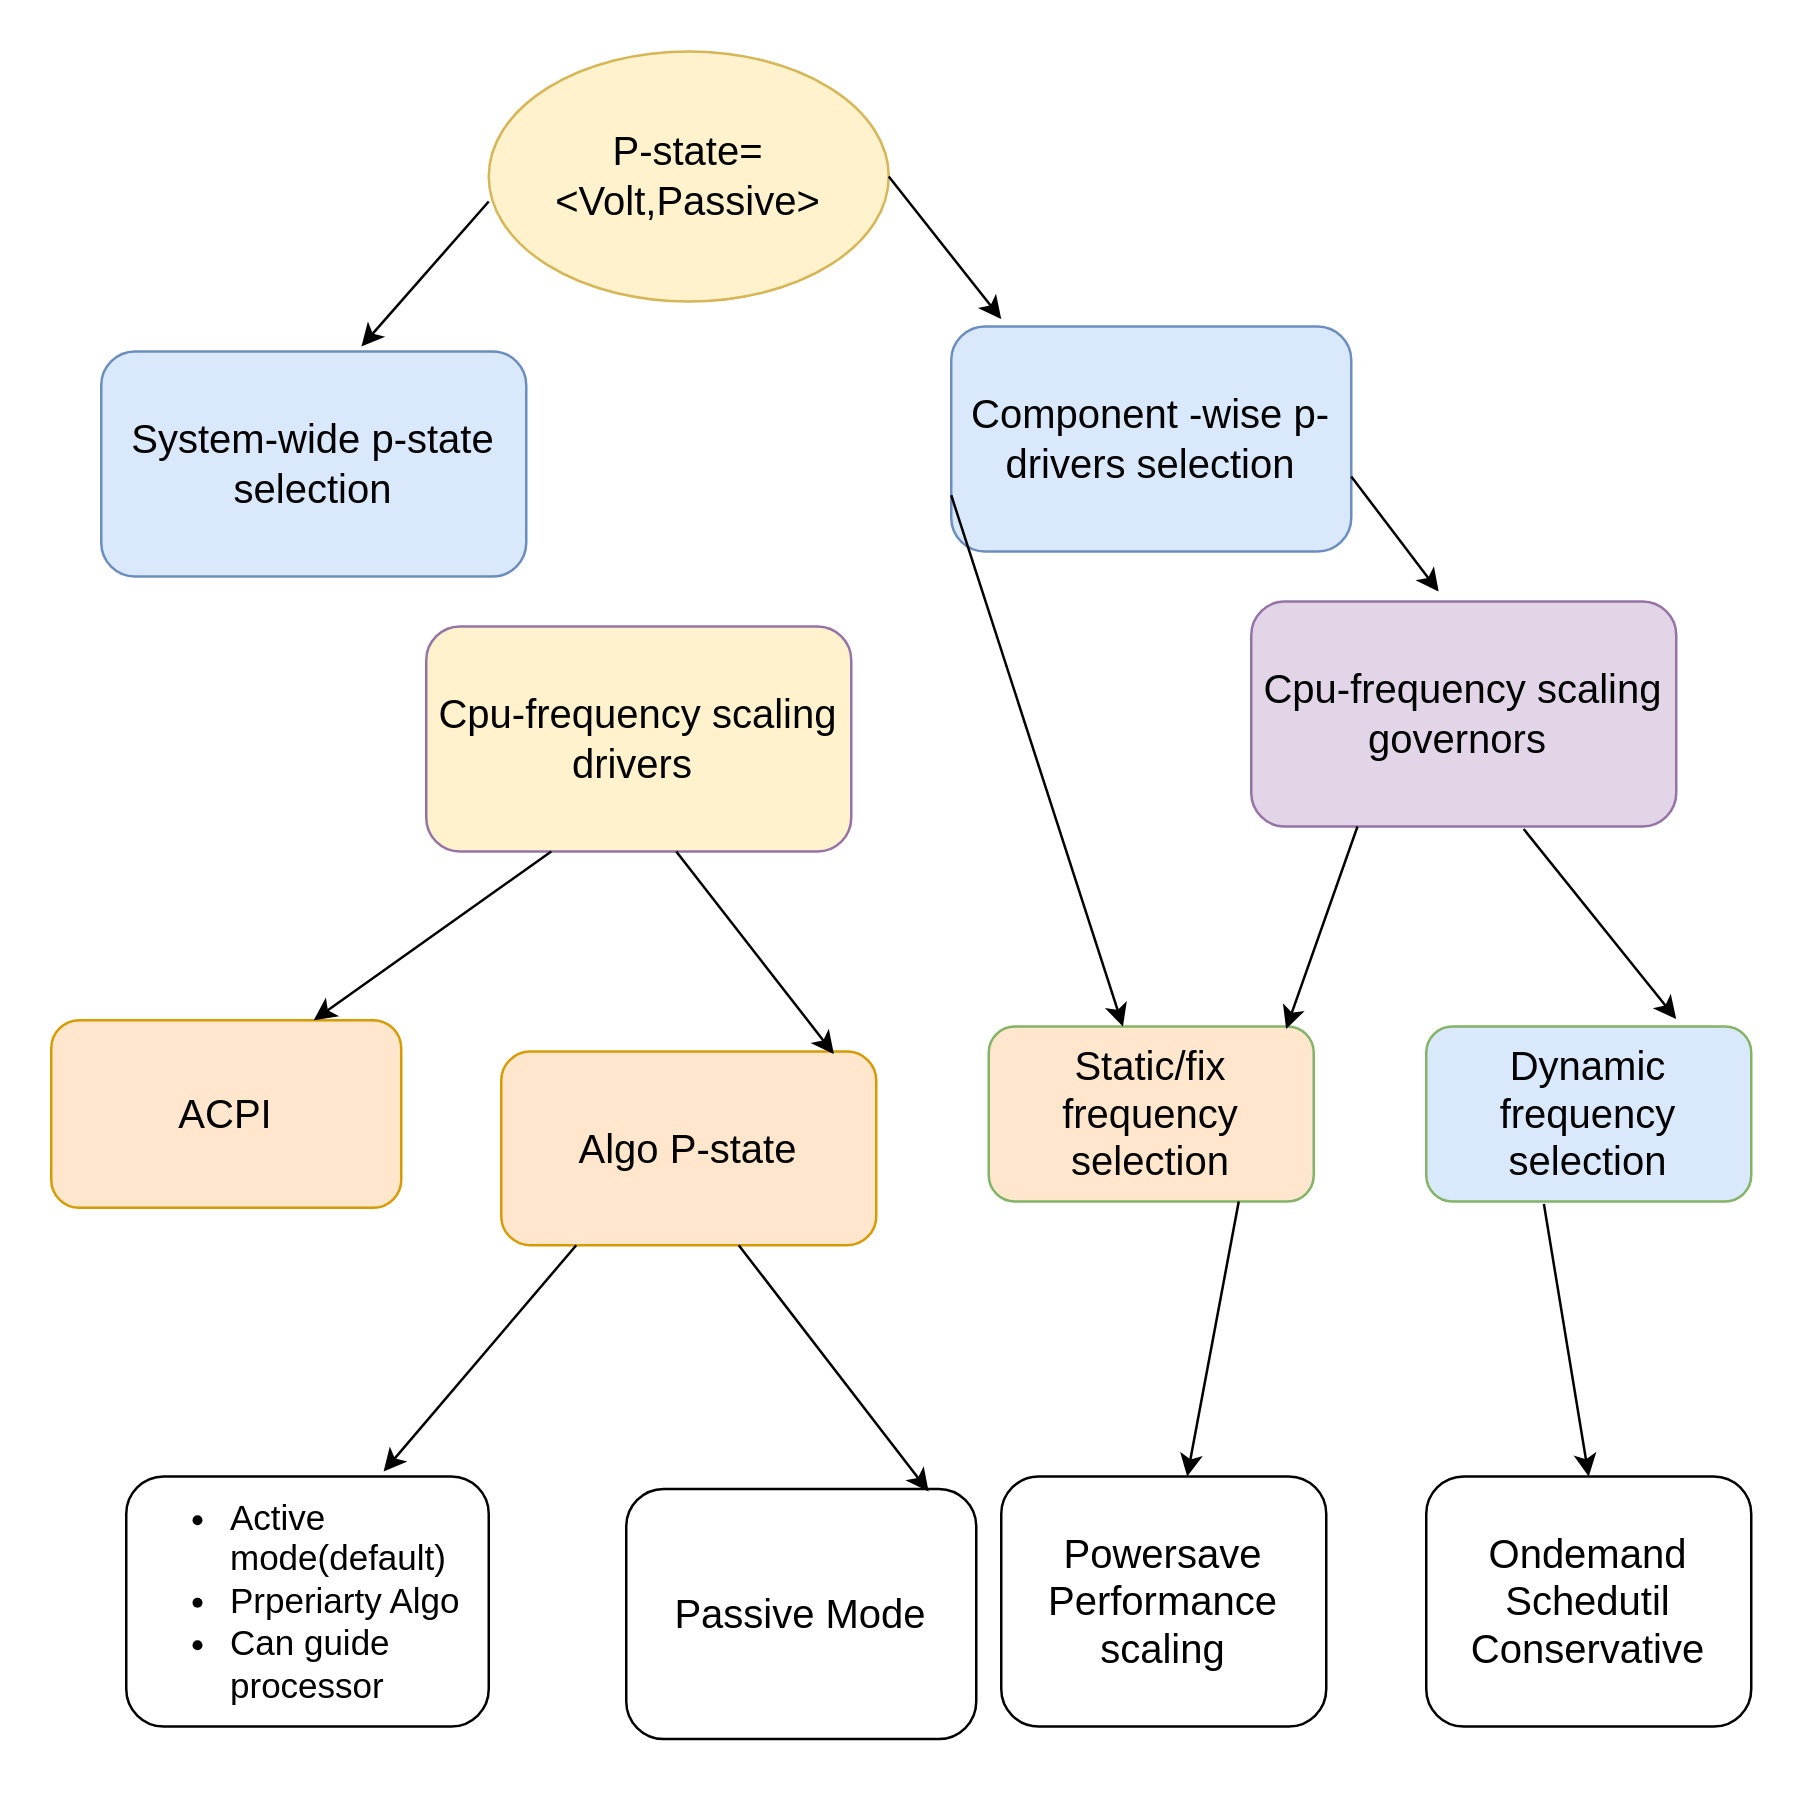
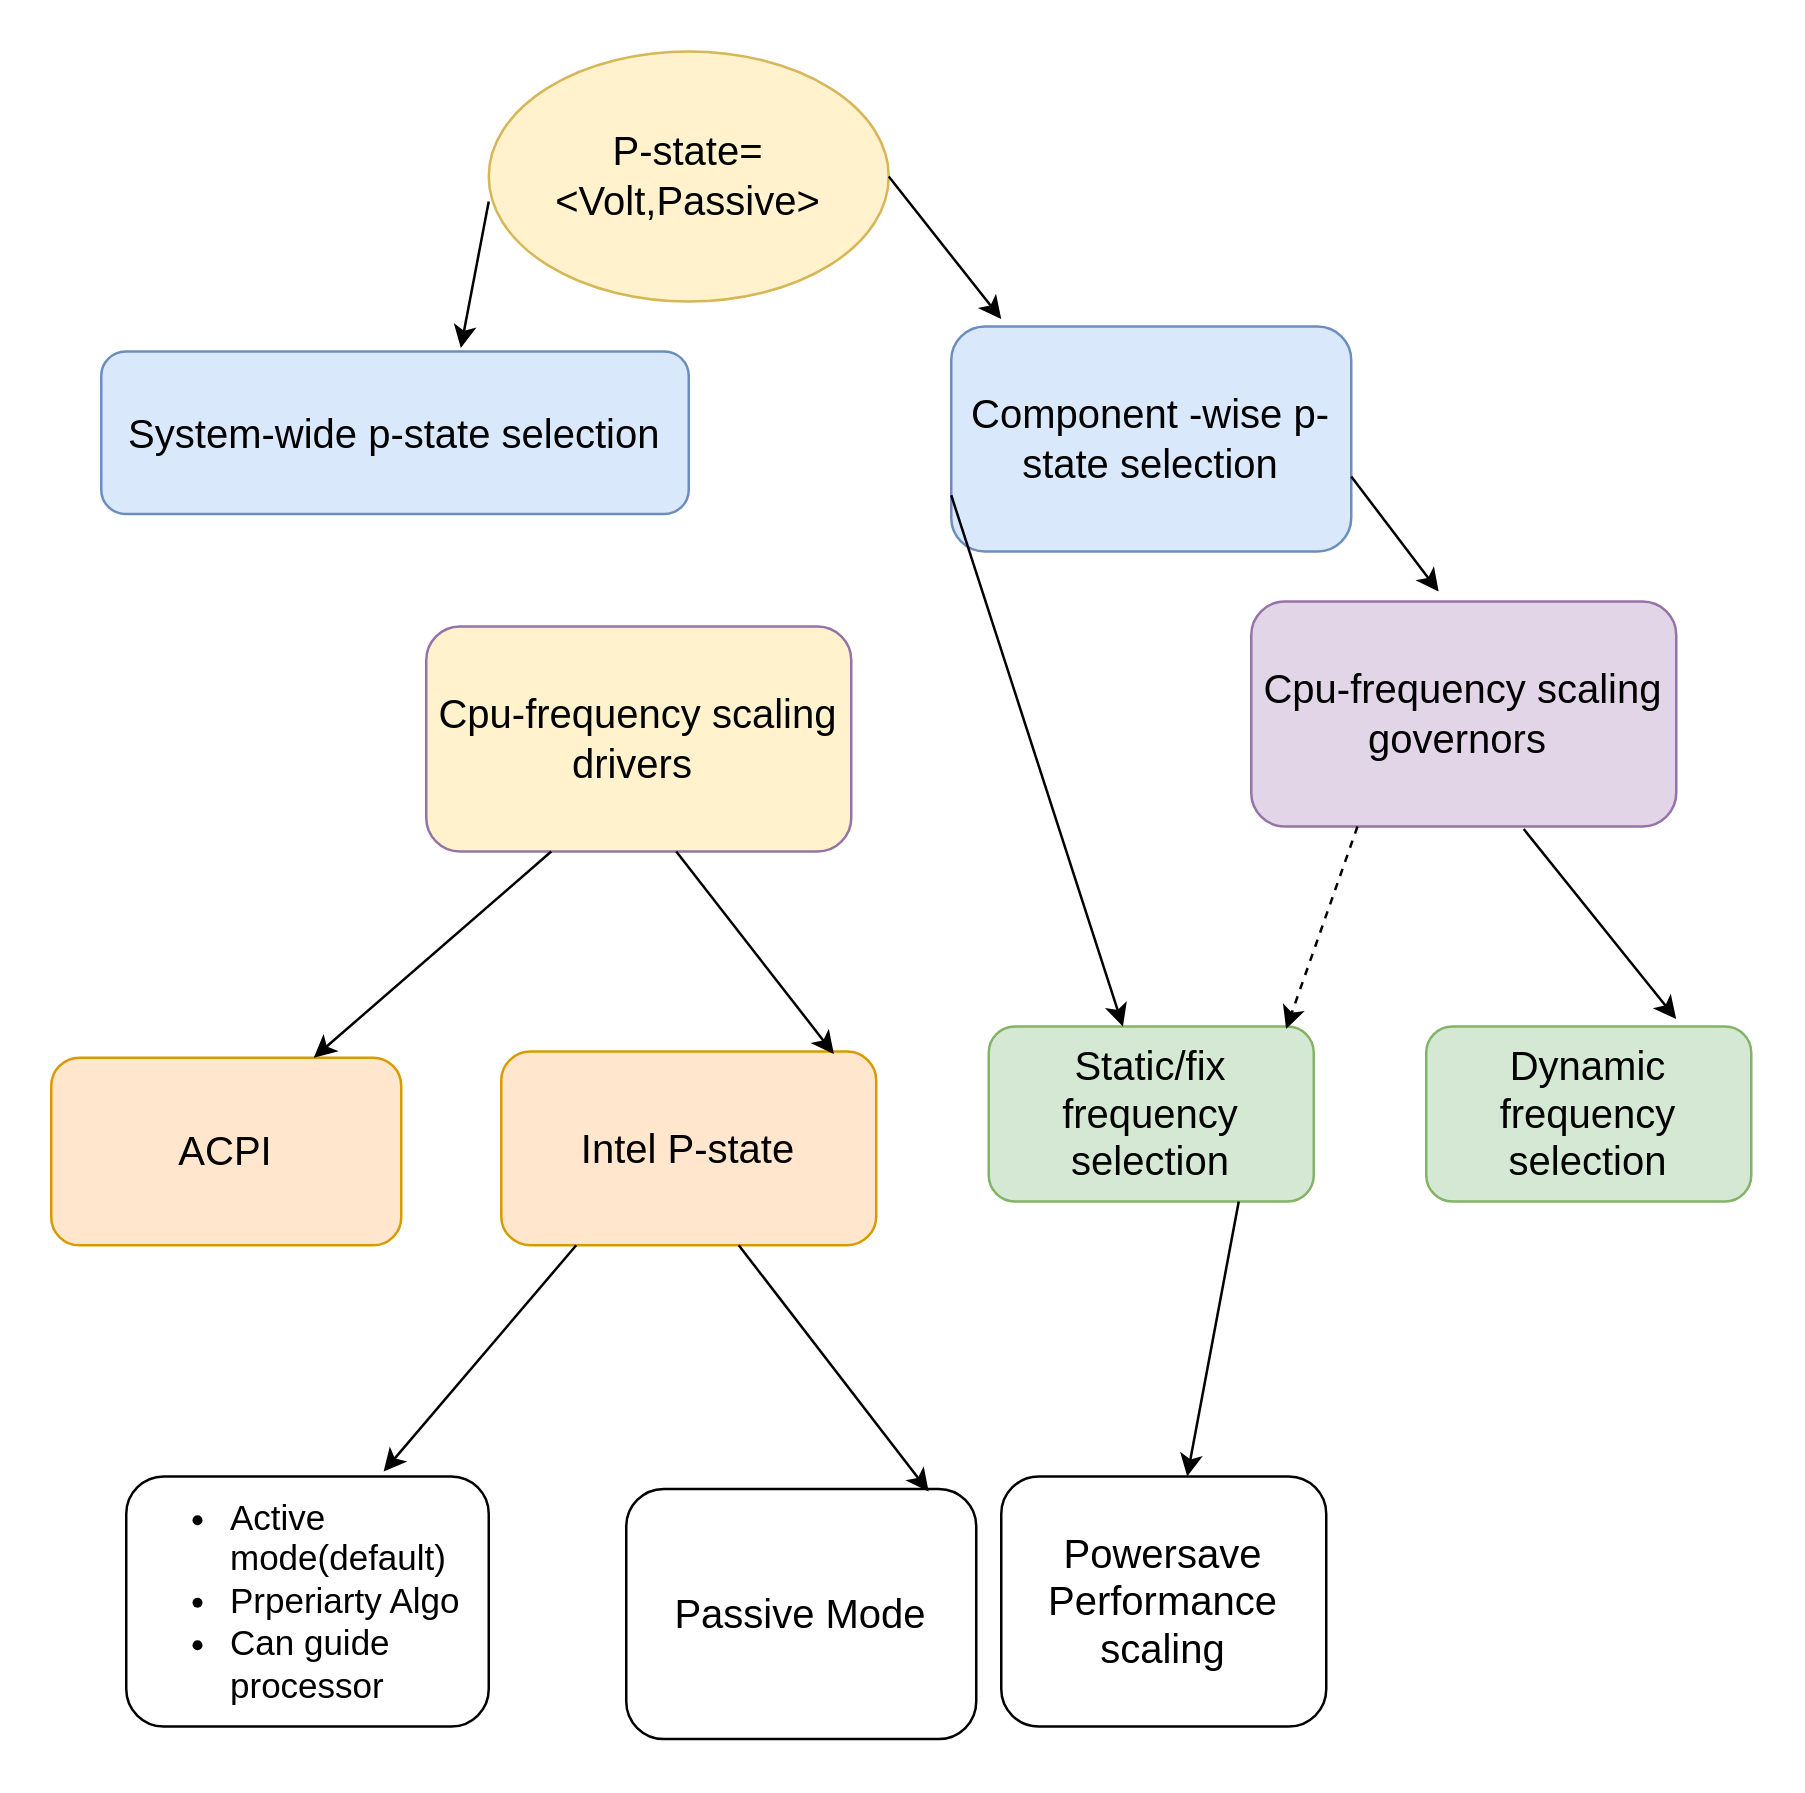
- <mxCell id="2" value="&lt;font style=&quot;font-size: 16px;&quot;&gt;Component -wise p-drivers selection&lt;/font&gt;" style="rounded=1;whiteSpace=wrap;html=1;fillColor=#dae8fc;strokeColor=#6c8ebf;" vertex="1" parent="1"><mxGeometry x="380" y="130" width="160" height="90" as="geometry" /></mxCell>
+ <mxCell id="2" value="&lt;font style=&quot;font-size: 16px;&quot;&gt;Component -wise p-state selection&lt;/font&gt;" style="rounded=1;whiteSpace=wrap;html=1;fillColor=#dae8fc;strokeColor=#6c8ebf;" vertex="1" parent="1"><mxGeometry x="380" y="130" width="160" height="90" as="geometry" /></mxCell>
- <mxCell id="4" value="&lt;font style=&quot;font-size: 16px;&quot;&gt;System-wide p-state selection&lt;/font&gt;" style="rounded=1;whiteSpace=wrap;html=1;fillColor=#dae8fc;strokeColor=#6c8ebf;" vertex="1" parent="1"><mxGeometry x="40" y="140" width="170" height="90" as="geometry" /></mxCell>
+ <mxCell id="4" value="&lt;font style=&quot;font-size: 16px;&quot;&gt;System-wide p-state selection&lt;/font&gt;" style="rounded=1;whiteSpace=wrap;html=1;fillColor=#dae8fc;strokeColor=#6c8ebf;" vertex="1" parent="1"><mxGeometry x="40" y="140" width="235" height="65" as="geometry" /></mxCell>
- <mxCell id="21" value="" style="endArrow=classic;html=1;rounded=0;entryX=0.915;entryY=0.014;entryDx=0;entryDy=0;entryPerimeter=0;exitX=0.25;exitY=1;exitDx=0;exitDy=0;" edge="1" parent="1" source="6" target="9"><mxGeometry width="50" height="50" relative="1" as="geometry"><mxPoint x="570" y="360" as="sourcePoint" /><mxPoint x="510" y="432.5" as="targetPoint" /></mxGeometry></mxCell>
+ <mxCell id="21" value="" style="endArrow=classic;html=1;rounded=0;entryX=0.915;entryY=0.014;entryDx=0;entryDy=0;entryPerimeter=0;exitX=0.25;exitY=1;exitDx=0;exitDy=0;dashed=1;" edge="1" parent="1" source="6" target="9"><mxGeometry width="50" height="50" relative="1" as="geometry"><mxPoint x="570" y="360" as="sourcePoint" /><mxPoint x="510" y="432.5" as="targetPoint" /></mxGeometry></mxCell>
- <mxCell id="7" value="&lt;font style=&quot;font-size: 16px;&quot;&gt;ACPI&lt;/font&gt;" style="rounded=1;whiteSpace=wrap;html=1;fillColor=#ffe6cc;strokeColor=#d79b00;" vertex="1" parent="1"><mxGeometry x="20" y="407.5" width="140" height="75" as="geometry" /></mxCell>
+ <mxCell id="7" value="&lt;font style=&quot;font-size: 16px;&quot;&gt;ACPI&lt;/font&gt;" style="rounded=1;whiteSpace=wrap;html=1;fillColor=#ffe6cc;strokeColor=#d79b00;" vertex="1" parent="1"><mxGeometry x="20" y="422.5" width="140" height="75" as="geometry" /></mxCell>
- <mxCell id="9" value="&lt;font style=&quot;font-size: 16px;&quot;&gt;Static/fix frequency&lt;br&gt;selection&lt;/font&gt;" style="rounded=1;whiteSpace=wrap;html=1;fillColor=#ffe6cc;strokeColor=#82b366;" vertex="1" parent="1"><mxGeometry x="395" y="410" width="130" height="70" as="geometry" /></mxCell>
+ <mxCell id="9" value="&lt;font style=&quot;font-size: 16px;&quot;&gt;Static/fix frequency&lt;br&gt;selection&lt;/font&gt;" style="rounded=1;whiteSpace=wrap;html=1;fillColor=#d5e8d4;strokeColor=#82b366;" vertex="1" parent="1"><mxGeometry x="395" y="410" width="130" height="70" as="geometry" /></mxCell>
- <mxCell id="11" value="&lt;font style=&quot;font-size: 16px;&quot;&gt;Dynamic frequency&lt;br&gt;selection&lt;/font&gt;" style="rounded=1;whiteSpace=wrap;html=1;fillColor=#dae8fc;strokeColor=#82b366;" vertex="1" parent="1"><mxGeometry x="570" y="410" width="130" height="70" as="geometry" /></mxCell>
+ <mxCell id="11" value="&lt;font style=&quot;font-size: 16px;&quot;&gt;Dynamic frequency&lt;br&gt;selection&lt;/font&gt;" style="rounded=1;whiteSpace=wrap;html=1;fillColor=#d5e8d4;strokeColor=#82b366;" vertex="1" parent="1"><mxGeometry x="570" y="410" width="130" height="70" as="geometry" /></mxCell>
- <mxCell id="8" value="&lt;font style=&quot;font-size: 16px;&quot;&gt;Algo P-state&lt;/font&gt;" style="rounded=1;whiteSpace=wrap;html=1;fillColor=#ffe6cc;strokeColor=#d79b00;" vertex="1" parent="1"><mxGeometry x="200" y="420" width="150" height="77.5" as="geometry" /></mxCell>
+ <mxCell id="8" value="&lt;font style=&quot;font-size: 16px;&quot;&gt;Intel P-state&lt;/font&gt;" style="rounded=1;whiteSpace=wrap;html=1;fillColor=#ffe6cc;strokeColor=#d79b00;" vertex="1" parent="1"><mxGeometry x="200" y="420" width="150" height="77.5" as="geometry" /></mxCell>
- <mxCell id="26" value="" style="endArrow=classic;html=1;rounded=0;entryX=0.5;entryY=0;entryDx=0;entryDy=0;exitX=0.362;exitY=1.014;exitDx=0;exitDy=0;exitPerimeter=0;" edge="1" parent="1" source="11" target="12"><mxGeometry width="50" height="50" relative="1" as="geometry"><mxPoint x="627.5" y="497.5" as="sourcePoint" /><mxPoint x="582.5" y="547.5" as="targetPoint" /></mxGeometry></mxCell>
- <mxCell id="12" value="&lt;font style=&quot;font-size: 16px;&quot;&gt;Ondemand&lt;br&gt;Schedutil&lt;br&gt;Conservative&lt;/font&gt;" style="rounded=1;whiteSpace=wrap;html=1;" vertex="1" parent="1"><mxGeometry x="570" y="590" width="130" height="100" as="geometry" /></mxCell>
